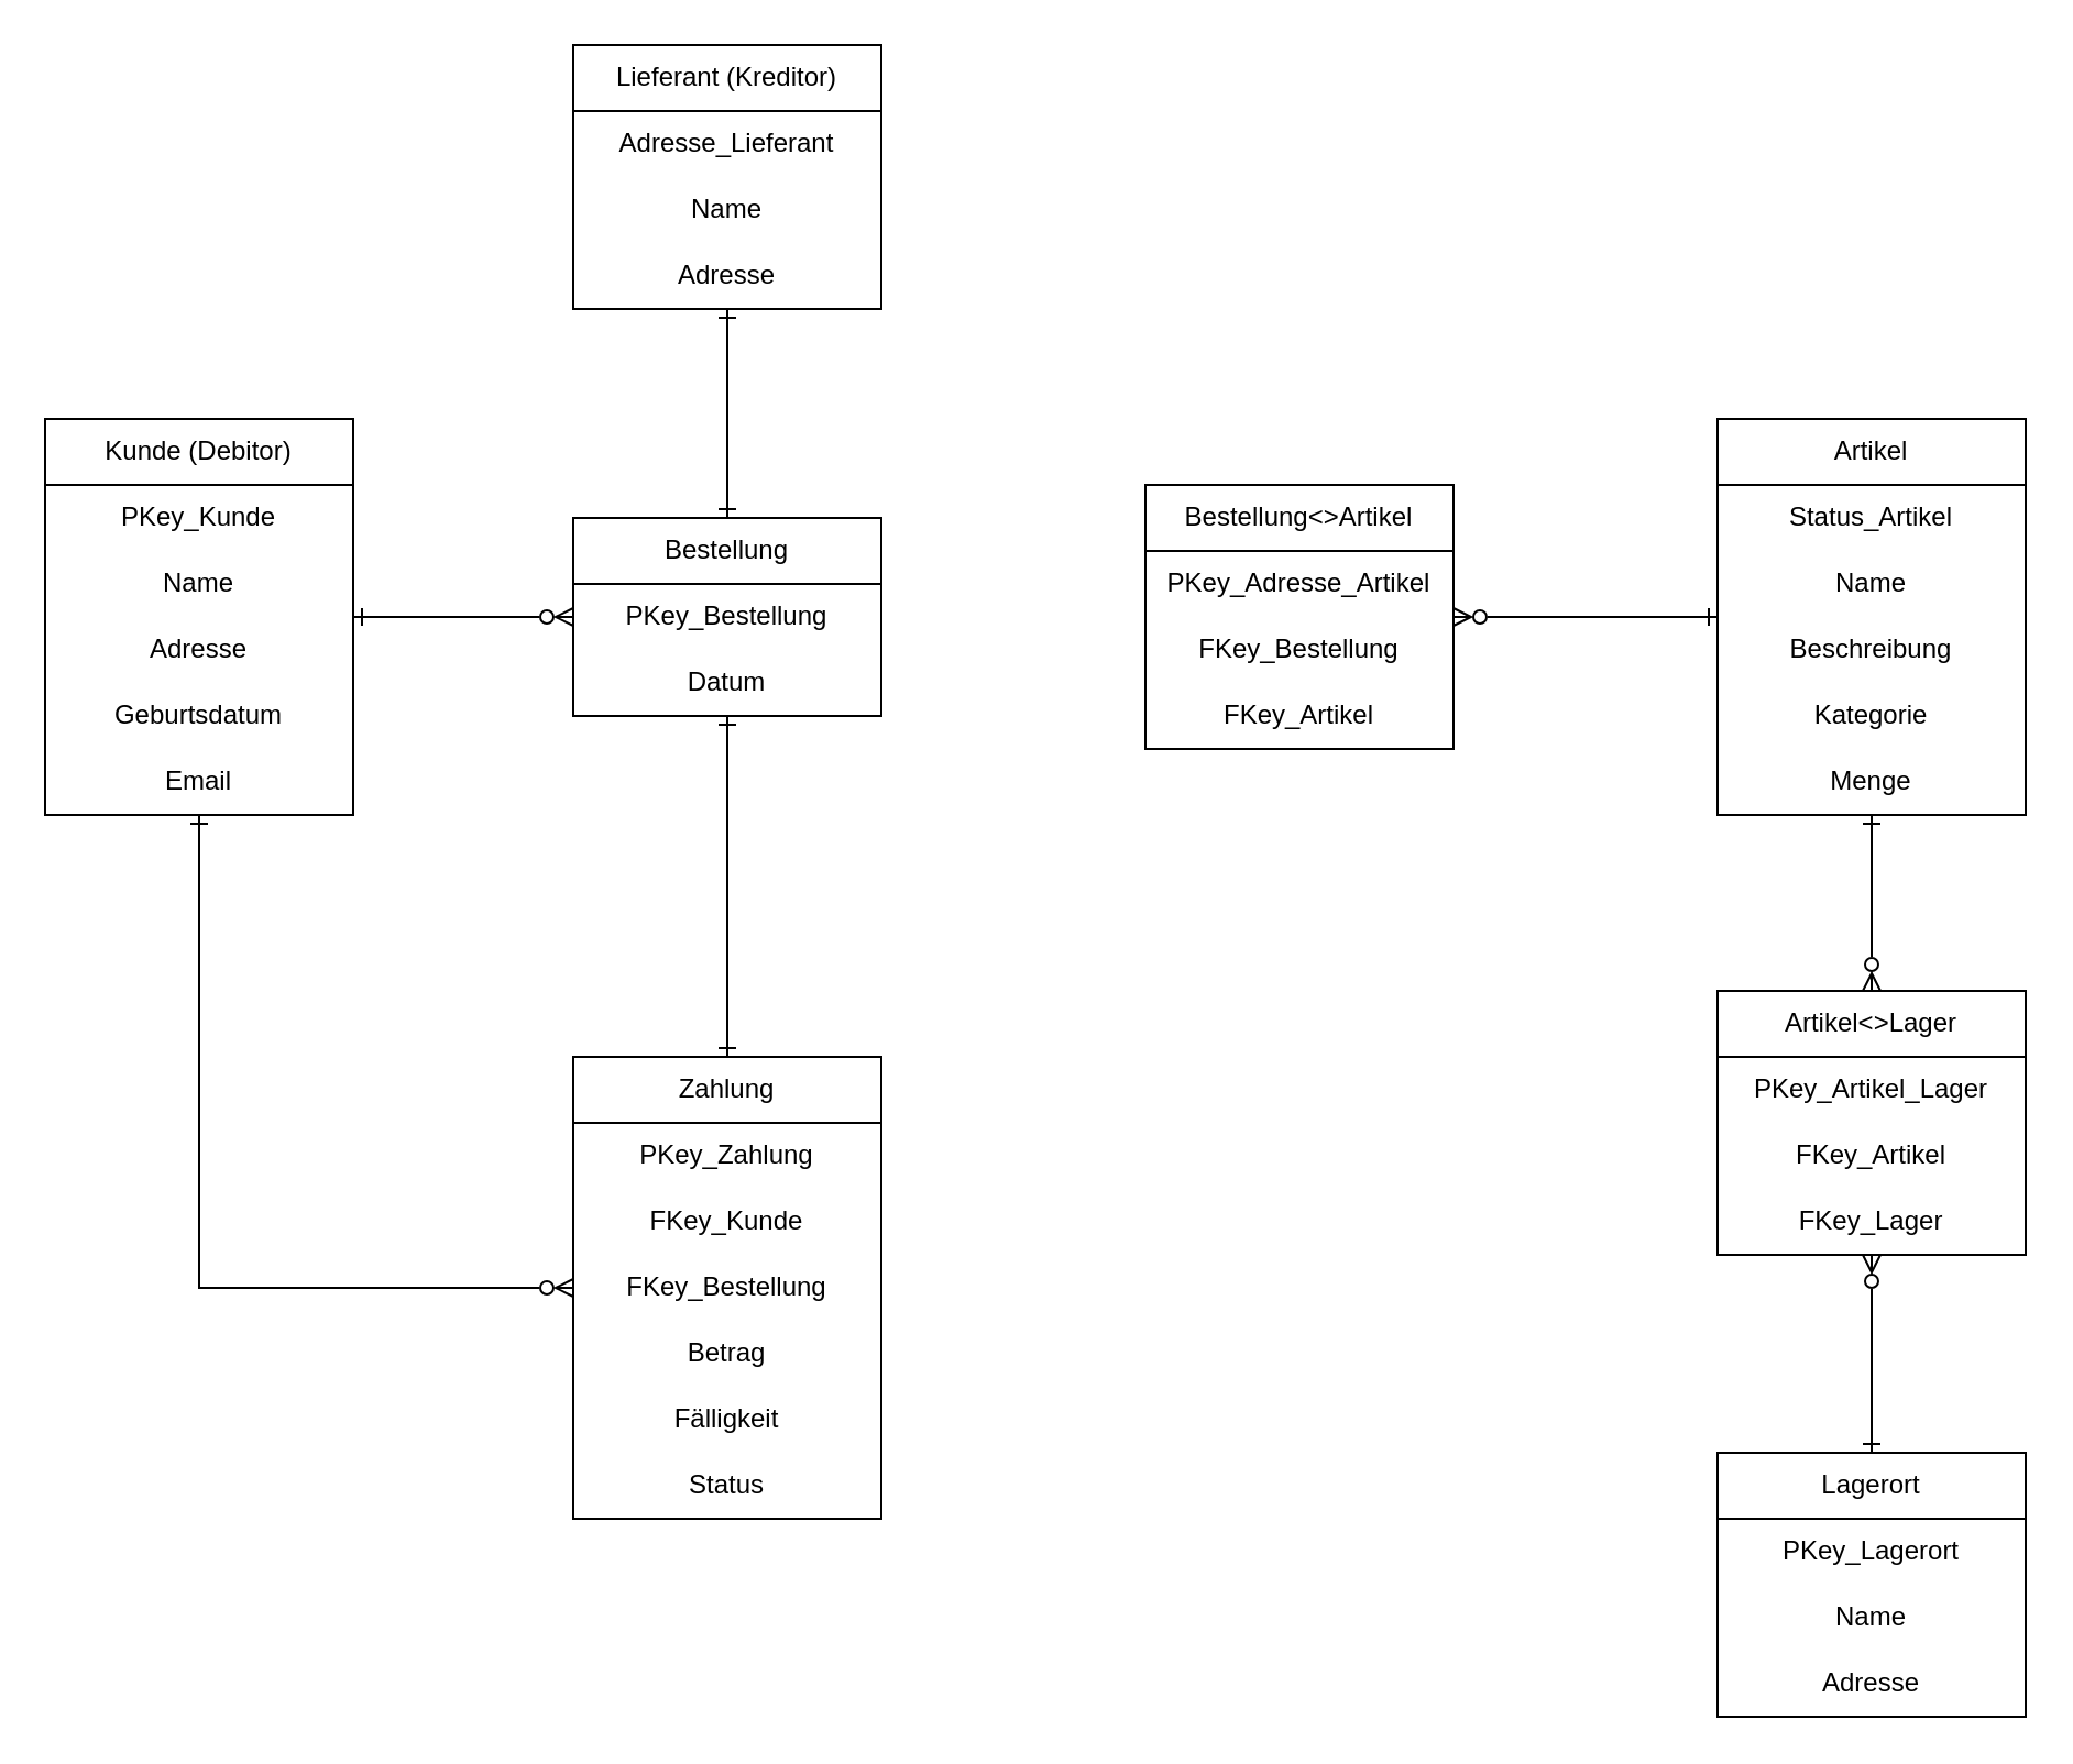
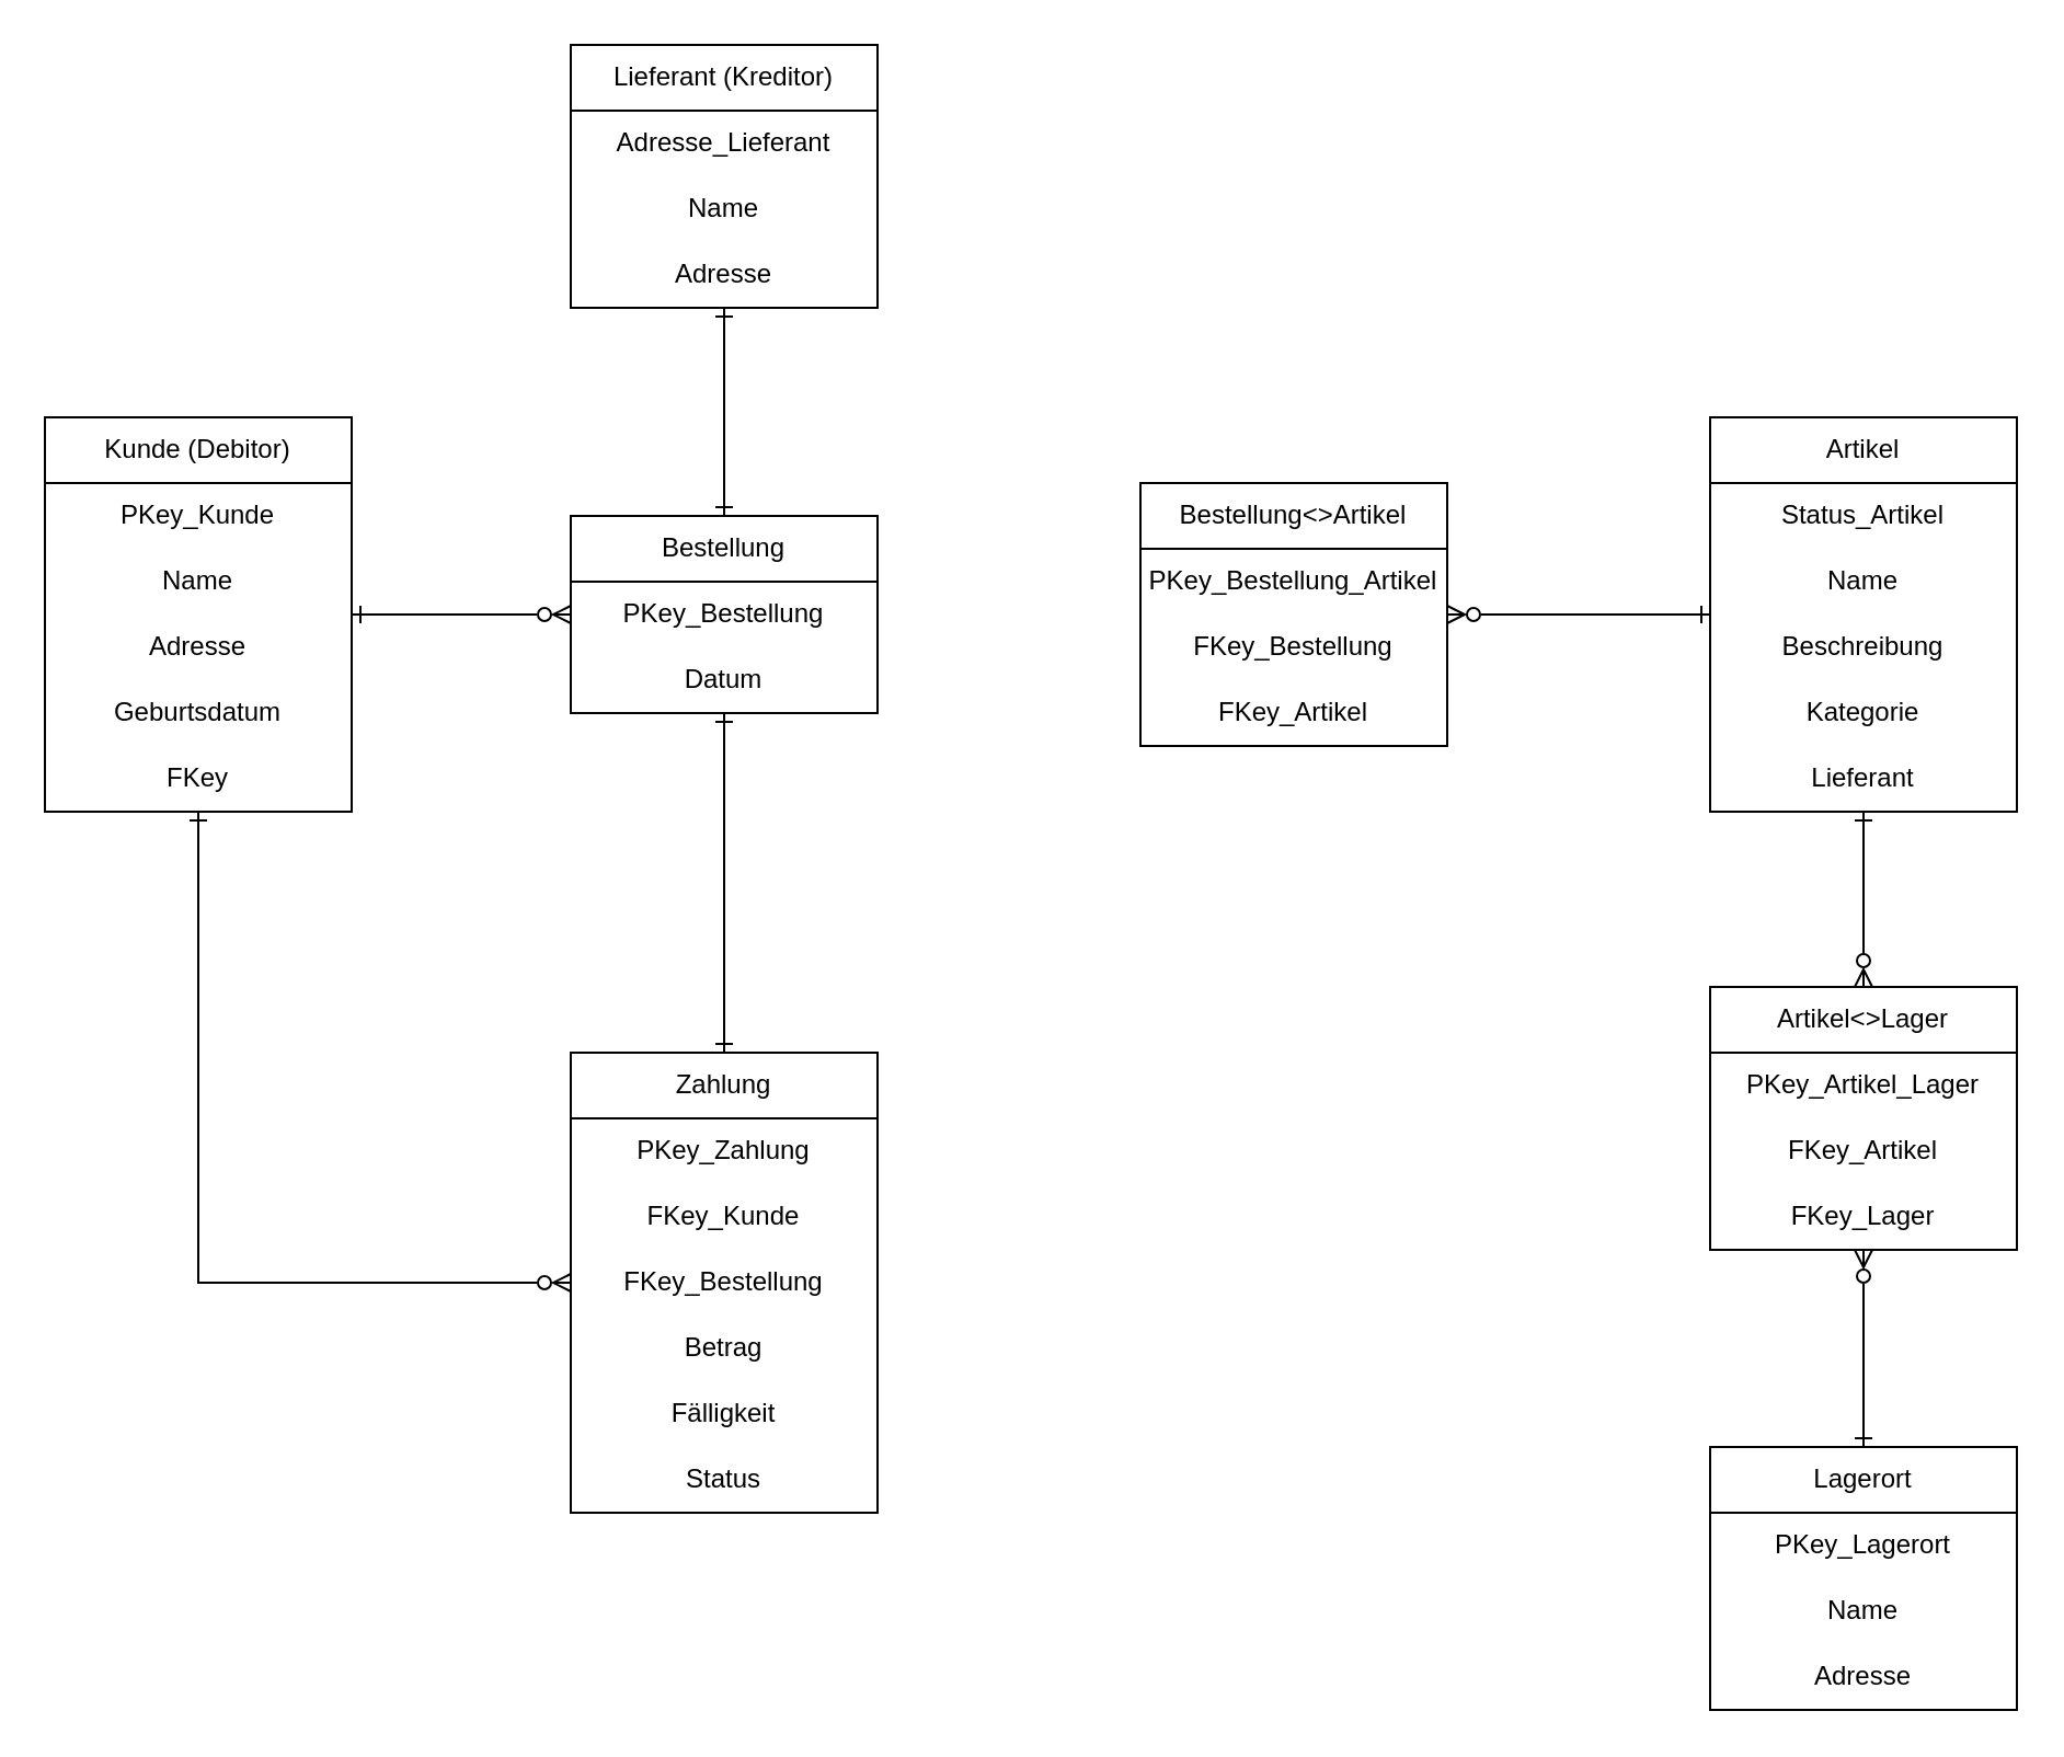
- <mxCell id="39" value="PKey_Adresse_Artikel" style="text;html=1;align=center;verticalAlign=middle;whiteSpace=wrap;rounded=0;" vertex="1" parent="38"><mxGeometry y="30" width="140" height="30" as="geometry" /></mxCell>
+ <mxCell id="39" value="PKey_Bestellung_Artikel" style="text;html=1;align=center;verticalAlign=middle;whiteSpace=wrap;rounded=0;" vertex="1" parent="38"><mxGeometry y="30" width="140" height="30" as="geometry" /></mxCell>
- <mxCell id="9" value="Email" style="text;html=1;align=center;verticalAlign=middle;whiteSpace=wrap;rounded=0;" vertex="1" parent="4"><mxGeometry y="150" width="140" height="30" as="geometry" /></mxCell>
+ <mxCell id="9" value="FKey" style="text;html=1;align=center;verticalAlign=middle;whiteSpace=wrap;rounded=0;" vertex="1" parent="4"><mxGeometry y="150" width="140" height="30" as="geometry" /></mxCell>
- <mxCell id="21" value="Menge" style="text;html=1;align=center;verticalAlign=middle;whiteSpace=wrap;rounded=0;" vertex="1" parent="16"><mxGeometry y="150" width="140" height="30" as="geometry" /></mxCell>
+ <mxCell id="21" value="Lieferant" style="text;html=1;align=center;verticalAlign=middle;whiteSpace=wrap;rounded=0;" vertex="1" parent="16"><mxGeometry y="150" width="140" height="30" as="geometry" /></mxCell>
